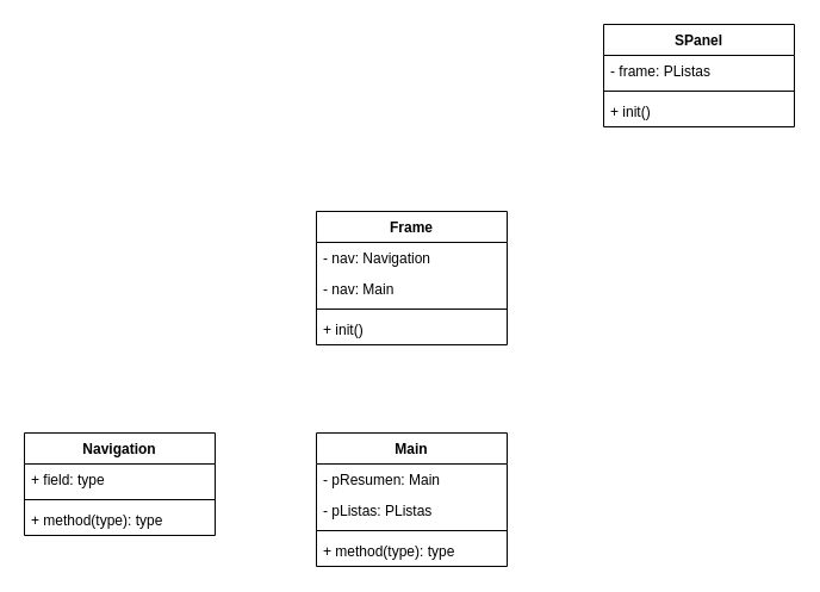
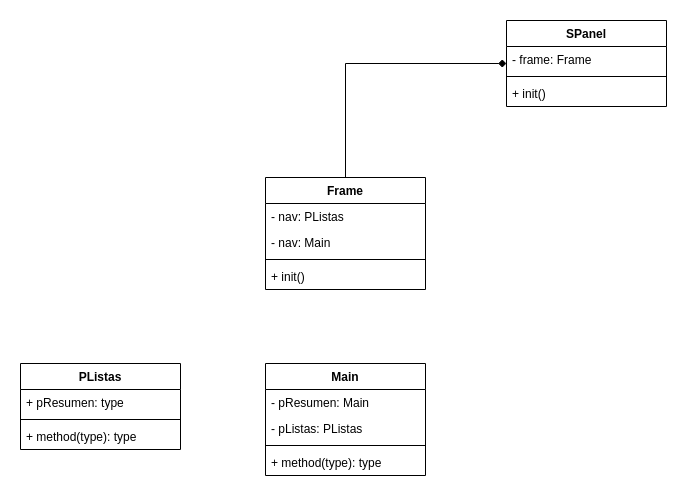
- <mxCell id="4" value="- frame: PListas" style="text;strokeColor=none;fillColor=none;align=left;verticalAlign=top;spacingLeft=4;spacingRight=4;overflow=hidden;rotatable=0;points=[[0,0.5],[1,0.5]];portConstraint=eastwest;" vertex="1" parent="3"><mxGeometry y="26" width="160" height="26" as="geometry" /></mxCell>
+ <mxCell id="4" value="- frame: Frame" style="text;strokeColor=none;fillColor=none;align=left;verticalAlign=top;spacingLeft=4;spacingRight=4;overflow=hidden;rotatable=0;points=[[0,0.5],[1,0.5]];portConstraint=eastwest;" vertex="1" parent="3"><mxGeometry y="26" width="160" height="26" as="geometry" /></mxCell>
+ <mxCell id="2" style="edgeStyle=orthogonalEdgeStyle;rounded=0;orthogonalLoop=1;jettySize=auto;html=1;startArrow=diamond;startFill=1;endArrow=none;endFill=0;" edge="1" parent="1" source="3" target="7"><mxGeometry relative="1" as="geometry" /></mxCell>
- <mxCell id="8" value="- nav: Navigation" style="text;strokeColor=none;fillColor=none;align=left;verticalAlign=top;spacingLeft=4;spacingRight=4;overflow=hidden;rotatable=0;points=[[0,0.5],[1,0.5]];portConstraint=eastwest;" vertex="1" parent="7"><mxGeometry y="26" width="160" height="26" as="geometry" /></mxCell>
+ <mxCell id="8" value="- nav: PListas" style="text;strokeColor=none;fillColor=none;align=left;verticalAlign=top;spacingLeft=4;spacingRight=4;overflow=hidden;rotatable=0;points=[[0,0.5],[1,0.5]];portConstraint=eastwest;" vertex="1" parent="7"><mxGeometry y="26" width="160" height="26" as="geometry" /></mxCell>
- <mxCell id="12" value="Navigation" style="swimlane;fontStyle=1;align=center;verticalAlign=top;childLayout=stackLayout;horizontal=1;startSize=26;horizontalStack=0;resizeParent=1;resizeParentMax=0;resizeLast=0;collapsible=1;marginBottom=0;" vertex="1" parent="1"><mxGeometry x="20" y="363" width="160" height="86" as="geometry" /></mxCell>
+ <mxCell id="12" value="PListas" style="swimlane;fontStyle=1;align=center;verticalAlign=top;childLayout=stackLayout;horizontal=1;startSize=26;horizontalStack=0;resizeParent=1;resizeParentMax=0;resizeLast=0;collapsible=1;marginBottom=0;" vertex="1" parent="1"><mxGeometry x="20" y="363" width="160" height="86" as="geometry" /></mxCell>
- <mxCell id="13" value="+ field: type" style="text;strokeColor=none;fillColor=none;align=left;verticalAlign=top;spacingLeft=4;spacingRight=4;overflow=hidden;rotatable=0;points=[[0,0.5],[1,0.5]];portConstraint=eastwest;" vertex="1" parent="12"><mxGeometry y="26" width="160" height="26" as="geometry" /></mxCell>
+ <mxCell id="13" value="+ pResumen: type" style="text;strokeColor=none;fillColor=none;align=left;verticalAlign=top;spacingLeft=4;spacingRight=4;overflow=hidden;rotatable=0;points=[[0,0.5],[1,0.5]];portConstraint=eastwest;" vertex="1" parent="12"><mxGeometry y="26" width="160" height="26" as="geometry" /></mxCell>
